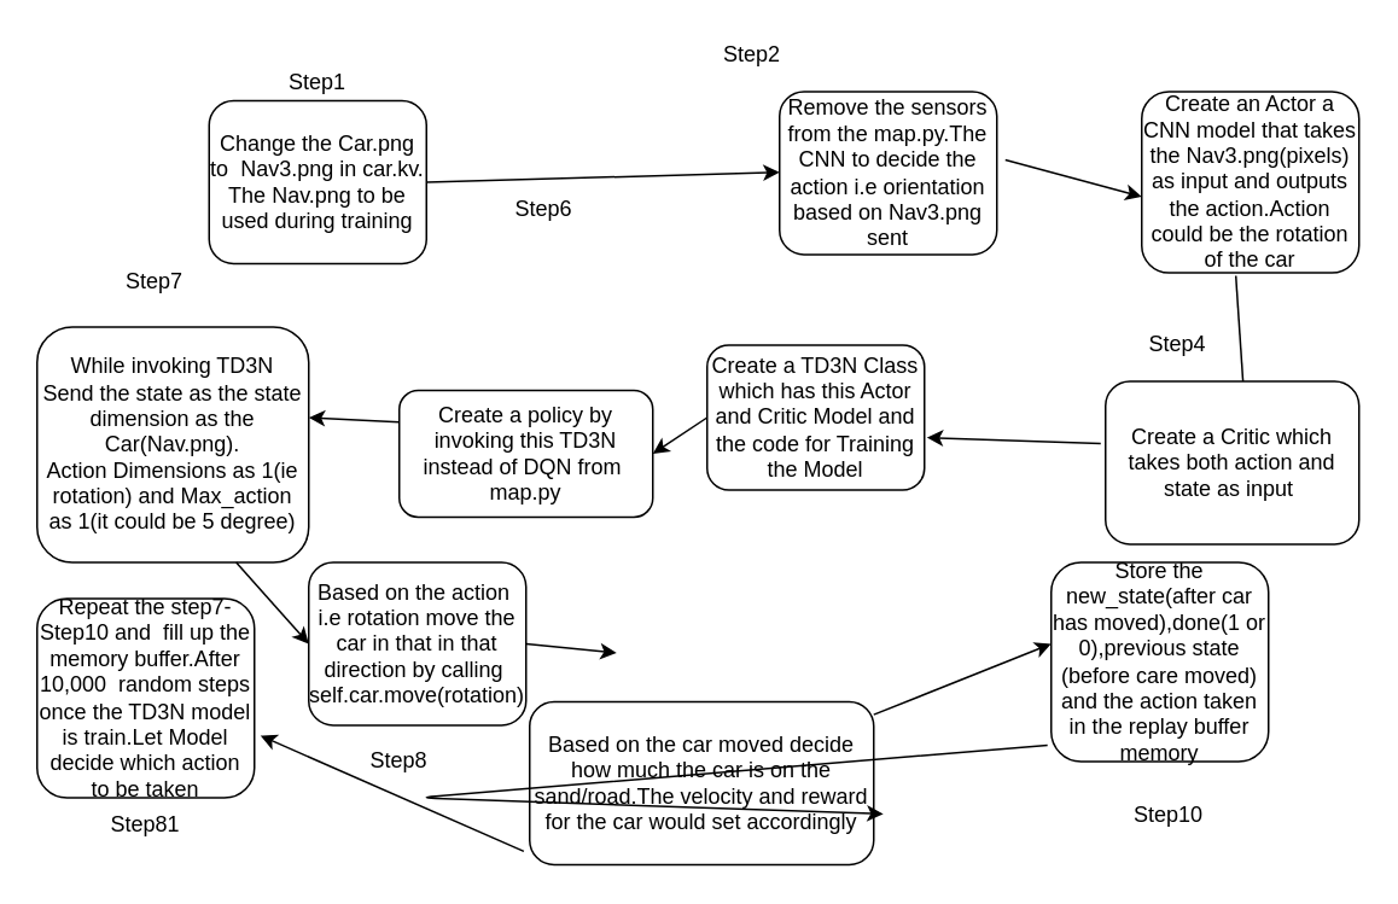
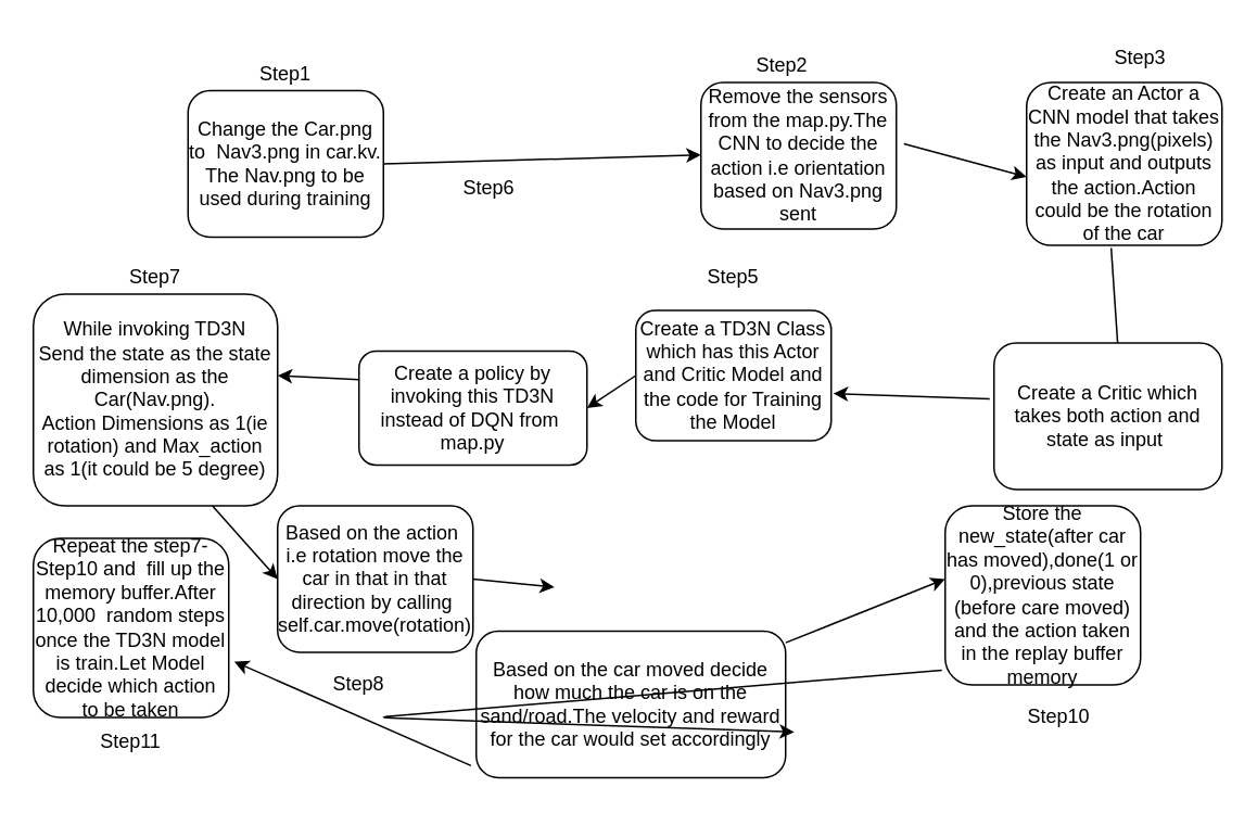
- <mxCell id="9" value="Step2" style="text;html=1;strokeColor=none;fillColor=none;align=center;verticalAlign=middle;whiteSpace=wrap;rounded=0;" vertex="1" parent="1"><mxGeometry x="395" y="20" width="40" height="20" as="geometry" /></mxCell>
+ <mxCell id="9" value="Step2" style="text;html=1;strokeColor=none;fillColor=none;align=center;verticalAlign=middle;whiteSpace=wrap;rounded=0;" vertex="1" parent="1"><mxGeometry x="460" y="30" width="40" height="20" as="geometry" /></mxCell>
+ <mxCell id="8" value="Step3" style="text;html=1;strokeColor=none;fillColor=none;align=center;verticalAlign=middle;whiteSpace=wrap;rounded=0;" vertex="1" parent="1"><mxGeometry x="670" y="20" width="60" height="30" as="geometry" /></mxCell>
- <mxCell id="21" value="Step7" style="text;html=1;strokeColor=none;fillColor=none;align=center;verticalAlign=middle;whiteSpace=wrap;rounded=0;" vertex="1" parent="1"><mxGeometry x="65" y="145" width="40" height="20" as="geometry" /></mxCell>
+ <mxCell id="21" value="Step7" style="text;html=1;strokeColor=none;fillColor=none;align=center;verticalAlign=middle;whiteSpace=wrap;rounded=0;" vertex="1" parent="1"><mxGeometry x="75" y="160" width="40" height="20" as="geometry" /></mxCell>
+ <mxCell id="15" value="Step5" style="text;html=1;strokeColor=none;fillColor=none;align=center;verticalAlign=middle;whiteSpace=wrap;rounded=0;" vertex="1" parent="1"><mxGeometry x="430" y="160" width="40" height="20" as="geometry" /></mxCell>
- <mxCell id="13" value="Step4" style="text;html=1;strokeColor=none;fillColor=none;align=center;verticalAlign=middle;whiteSpace=wrap;rounded=0;" vertex="1" parent="1"><mxGeometry x="630" y="180" width="40" height="20" as="geometry" /></mxCell>
- <mxCell id="29" value="Step10" style="text;html=1;strokeColor=none;fillColor=none;align=center;verticalAlign=middle;whiteSpace=wrap;rounded=0;" vertex="1" parent="1"><mxGeometry x="625" y="440" width="40" height="20" as="geometry" /></mxCell>
+ <mxCell id="29" value="Step10" style="text;html=1;strokeColor=none;fillColor=none;align=center;verticalAlign=middle;whiteSpace=wrap;rounded=0;" vertex="1" parent="1"><mxGeometry x="630" y="430" width="40" height="20" as="geometry" /></mxCell>
- <mxCell id="32" value="Step81" style="text;html=1;strokeColor=none;fillColor=none;align=center;verticalAlign=middle;whiteSpace=wrap;rounded=0;" vertex="1" parent="1"><mxGeometry x="60" y="450" width="40" height="10" as="geometry" /></mxCell>
+ <mxCell id="32" value="Step11" style="text;html=1;strokeColor=none;fillColor=none;align=center;verticalAlign=middle;whiteSpace=wrap;rounded=0;" vertex="1" parent="1"><mxGeometry x="60" y="450" width="40" height="10" as="geometry" /></mxCell>
